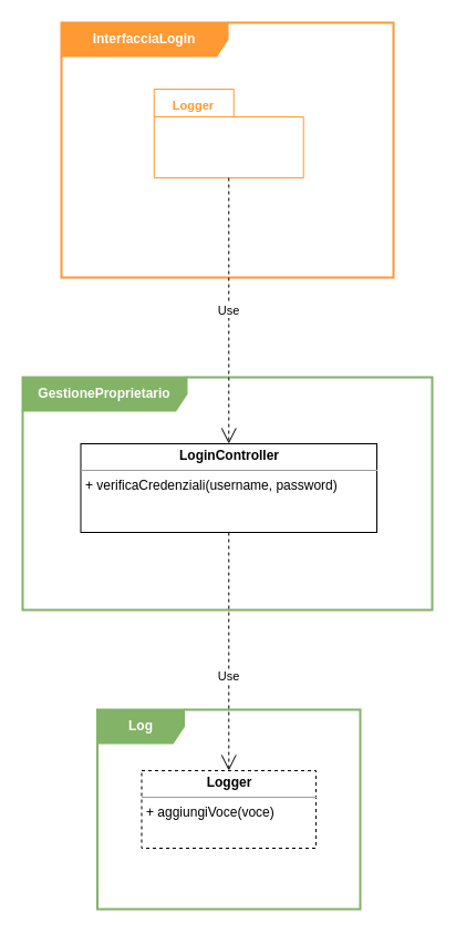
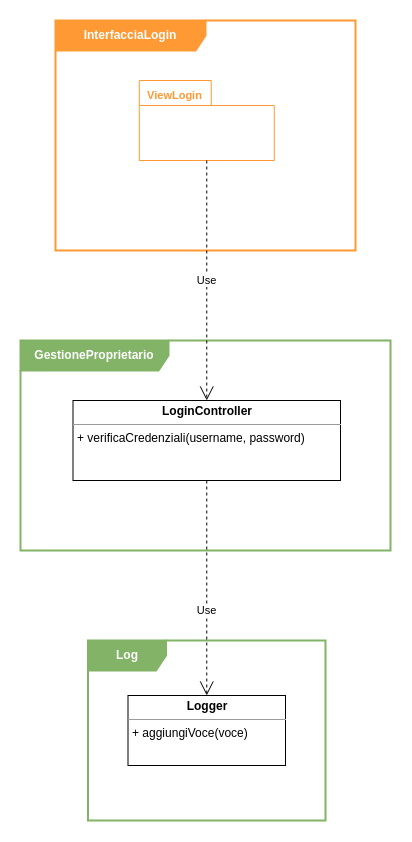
- <mxCell id="4" value="Logger" style="text;html=1;align=center;verticalAlign=middle;resizable=0;points=[];autosize=1;strokeColor=none;fillColor=none;fontSize=11;fontStyle=1;fontColor=#FF9933;" parent="1" vertex="1"><mxGeometry x="133.75" y="80" width="80" height="30" as="geometry" /></mxCell>
+ <mxCell id="4" value="ViewLogin" style="text;html=1;align=center;verticalAlign=middle;resizable=0;points=[];autosize=1;strokeColor=none;fillColor=none;fontSize=11;fontStyle=1;fontColor=#FF9933;" parent="1" vertex="1"><mxGeometry x="133.75" y="80" width="80" height="30" as="geometry" /></mxCell>
- <mxCell id="9" value="&lt;p style=&quot;margin:0px;margin-top:4px;text-align:center;&quot;&gt;&lt;b&gt;Logger&lt;/b&gt;&lt;/p&gt;&lt;hr size=&quot;1&quot;&gt;&lt;p style=&quot;margin:0px;margin-left:4px;&quot;&gt;+ aggiungiVoce(voce)&lt;/p&gt;" style="verticalAlign=top;align=left;overflow=fill;fontSize=12;fontFamily=Helvetica;html=1;whiteSpace=wrap;dashed=1;" parent="1" vertex="1"><mxGeometry x="127.5" y="695" width="157.5" height="70" as="geometry" /></mxCell>
+ <mxCell id="9" value="&lt;p style=&quot;margin:0px;margin-top:4px;text-align:center;&quot;&gt;&lt;b&gt;Logger&lt;/b&gt;&lt;/p&gt;&lt;hr size=&quot;1&quot;&gt;&lt;p style=&quot;margin:0px;margin-left:4px;&quot;&gt;+ aggiungiVoce(voce)&lt;/p&gt;" style="verticalAlign=top;align=left;overflow=fill;fontSize=12;fontFamily=Helvetica;html=1;whiteSpace=wrap;" parent="1" vertex="1"><mxGeometry x="127.5" y="695" width="157.5" height="70" as="geometry" /></mxCell>
